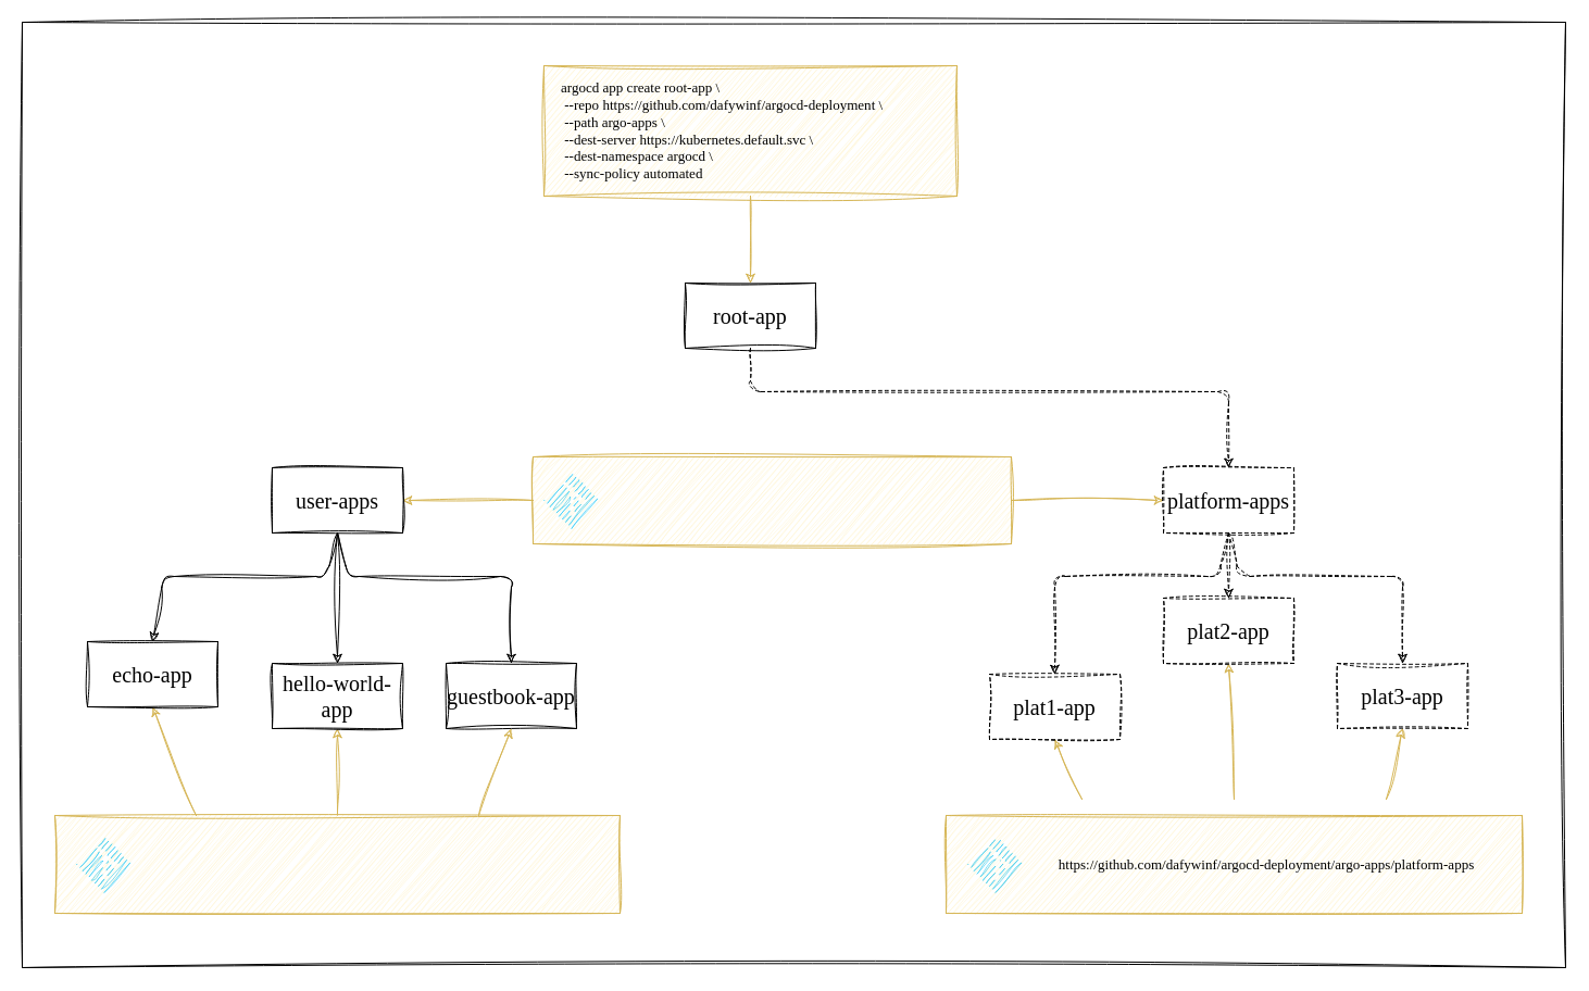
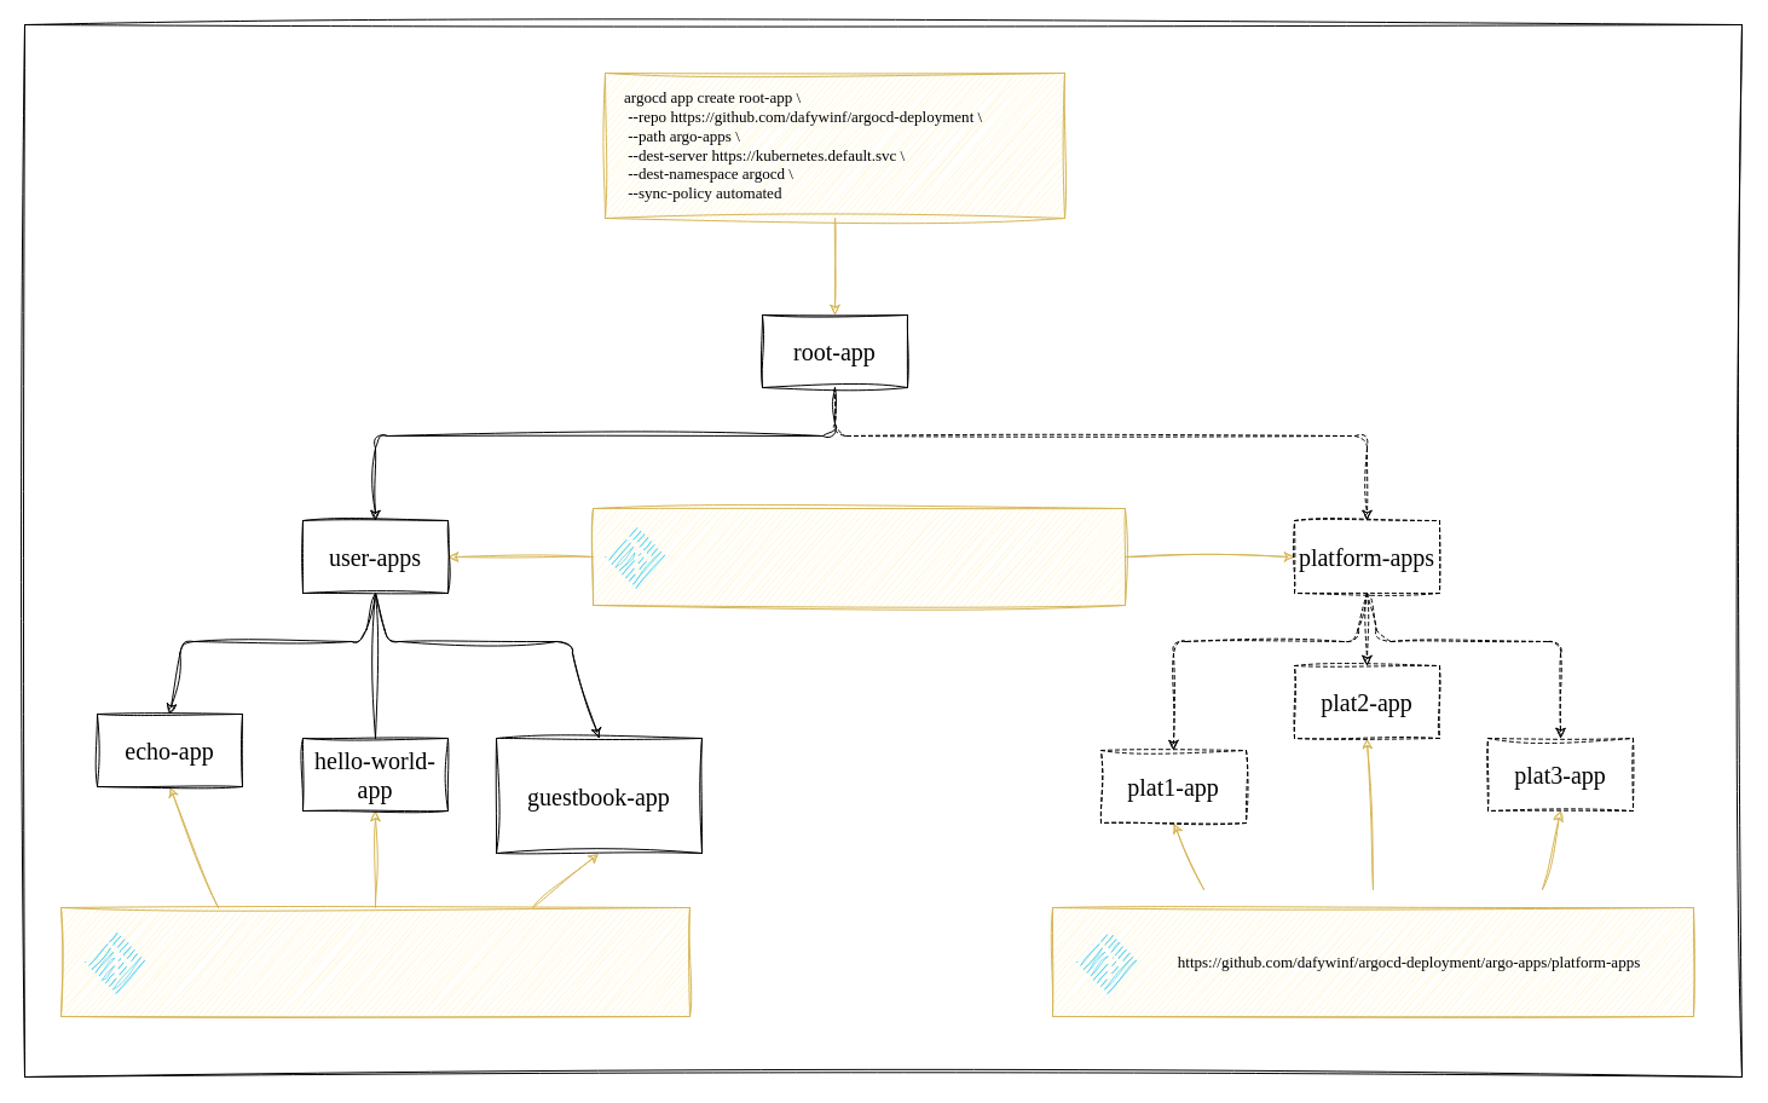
+ <mxCell id="15" value="" style="endArrow=classic;html=1;sketch=1;hachureGap=4;jiggle=2;curveFitting=1;fontFamily=Architects Daughter;fontSource=https%3A%2F%2Ffonts.googleapis.com%2Fcss%3Ffamily%3DArchitects%2BDaughter;fontSize=16;exitX=0.5;exitY=1;exitDx=0;exitDy=0;entryX=0.5;entryY=0;entryDx=0;entryDy=0;" parent="1" source="12" target="14" edge="1"><mxGeometry width="50" height="50" relative="1" as="geometry"><mxPoint x="1030" y="780" as="sourcePoint" /><mxPoint x="1080" y="730" as="targetPoint" /><Array as="points"><mxPoint x="690" y="360" /><mxPoint x="310" y="360" /></Array></mxGeometry></mxCell>
- <mxCell id="17" value="" style="endArrow=classic;html=1;sketch=1;hachureGap=4;jiggle=2;curveFitting=1;fontFamily=Architects Daughter;fontSource=https%3A%2F%2Ffonts.googleapis.com%2Fcss%3Ffamily%3DArchitects%2BDaughter;fontSize=16;exitX=0.5;exitY=1;exitDx=0;exitDy=0;entryX=0.5;entryY=0;entryDx=0;entryDy=0;" parent="1" source="14" target="11" edge="1"><mxGeometry width="50" height="50" relative="1" as="geometry"><mxPoint x="664" y="460" as="sourcePoint" /><mxPoint x="500" y="580" as="targetPoint" /><Array as="points" /></mxGeometry></mxCell>
+ <mxCell id="17" value="" style="endArrow=none;html=1;sketch=1;hachureGap=4;jiggle=2;curveFitting=1;fontFamily=Architects Daughter;fontSource=https%3A%2F%2Ffonts.googleapis.com%2Fcss%3Ffamily%3DArchitects%2BDaughter;fontSize=16;exitX=0.5;exitY=1;exitDx=0;exitDy=0;entryX=0.5;entryY=0;entryDx=0;entryDy=0;" parent="1" source="14" target="11" edge="1"><mxGeometry width="50" height="50" relative="1" as="geometry"><mxPoint x="664" y="460" as="sourcePoint" /><mxPoint x="500" y="580" as="targetPoint" /><Array as="points" /></mxGeometry></mxCell>
- <mxCell id="13" value="guestbook-app" style="rounded=0;whiteSpace=wrap;html=1;sketch=1;hachureGap=4;jiggle=2;curveFitting=1;fontFamily=Architects Daughter;fontSource=https%3A%2F%2Ffonts.googleapis.com%2Fcss%3Ffamily%3DArchitects%2BDaughter;fontSize=20;" parent="1" vertex="1"><mxGeometry x="410" y="610" width="120" height="60" as="geometry" /></mxCell>
+ <mxCell id="13" value="guestbook-app" style="rounded=0;whiteSpace=wrap;html=1;sketch=1;hachureGap=4;jiggle=2;curveFitting=1;fontFamily=Architects Daughter;fontSource=https%3A%2F%2Ffonts.googleapis.com%2Fcss%3Ffamily%3DArchitects%2BDaughter;fontSize=20;" parent="1" vertex="1"><mxGeometry x="410" y="610" width="170" height="95" as="geometry" /></mxCell>
